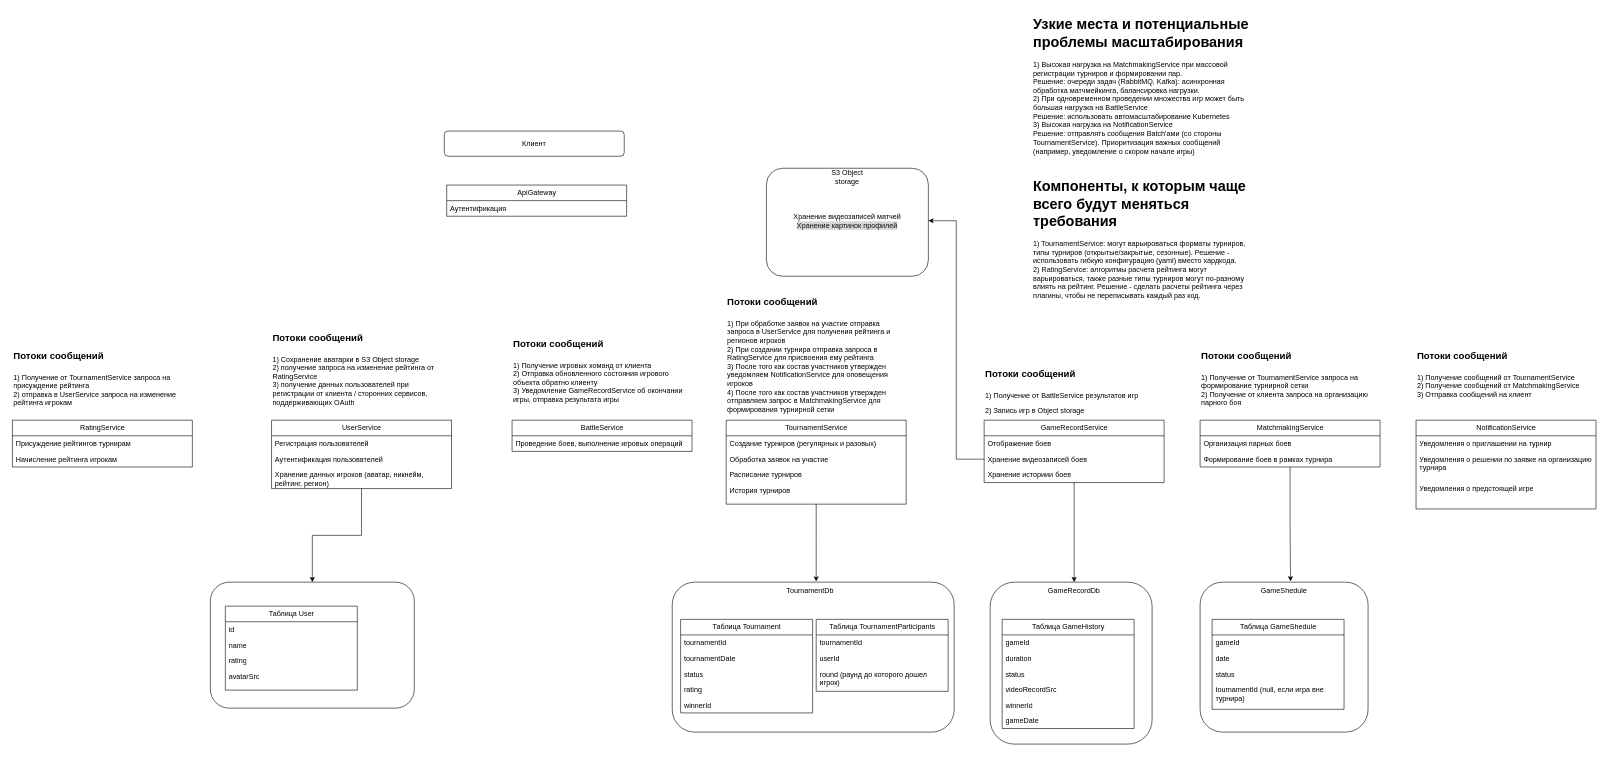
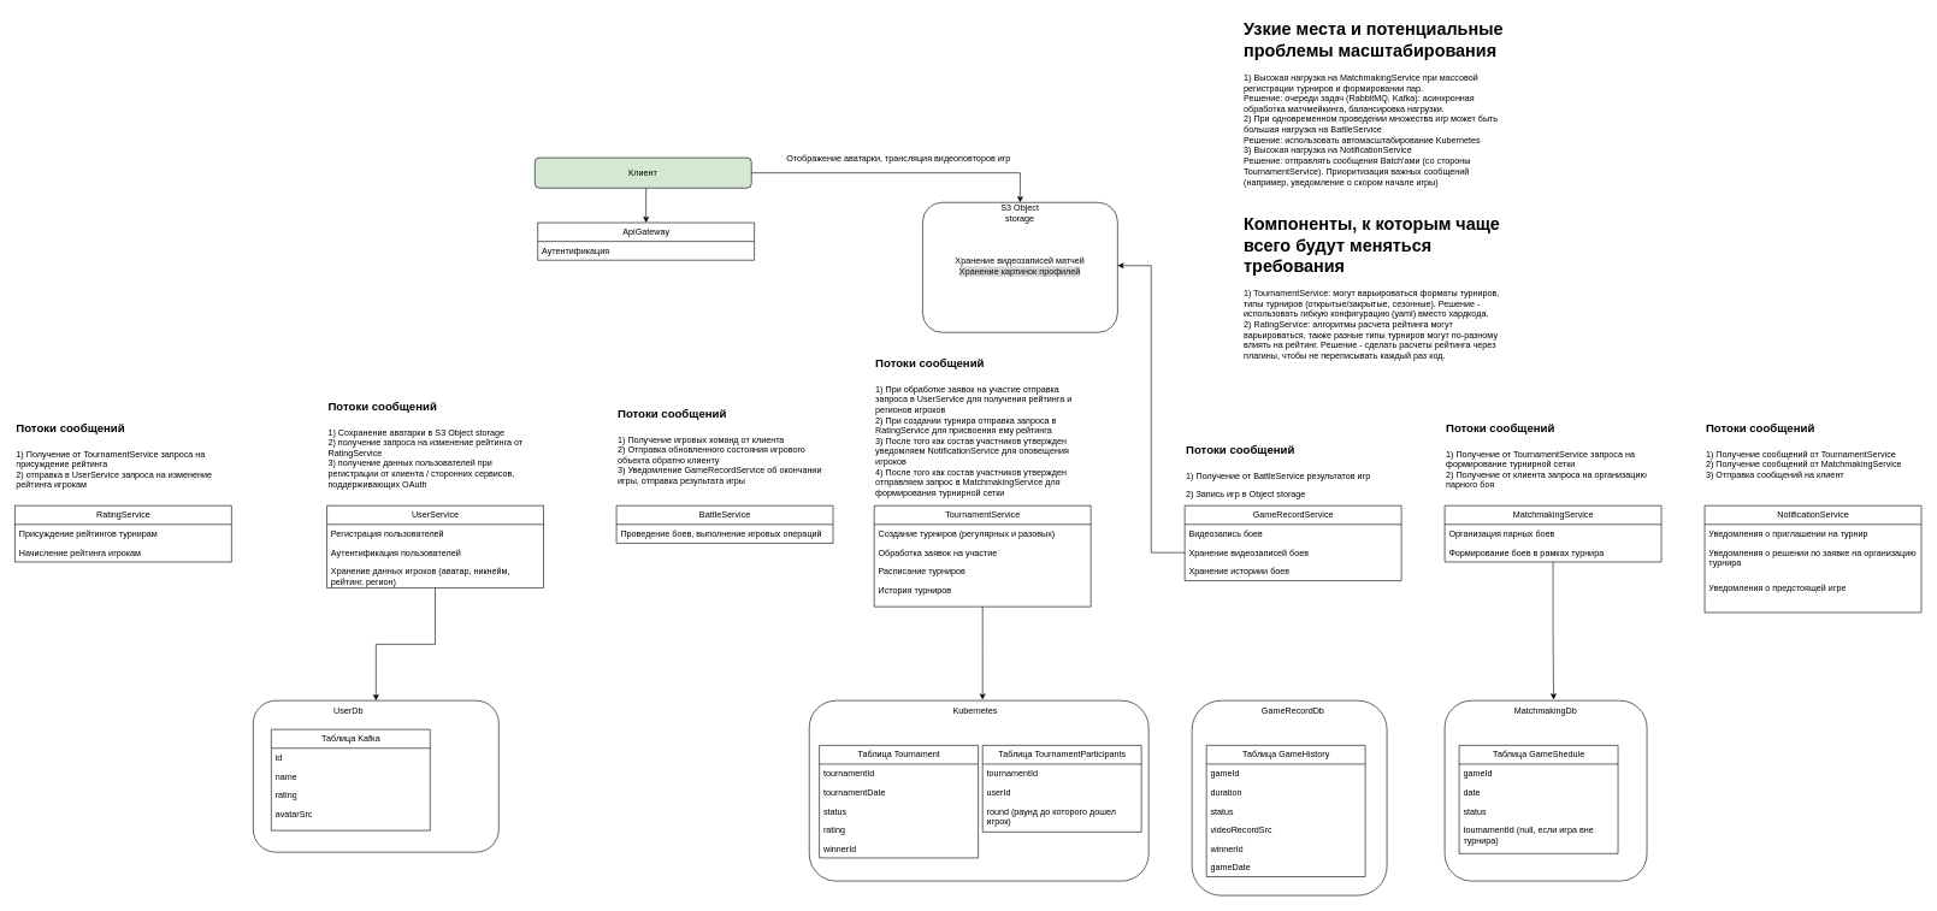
+ <mxCell id="79" value="Отображение аватарки, трансляция видеоповторов игр" style="text;html=1;align=center;verticalAlign=middle;whiteSpace=wrap;rounded=0;" vertex="1" parent="1"><mxGeometry x="1079" y="205" width="330" height="30" as="geometry" /></mxCell>
- <mxCell id="34" value="Клиент" style="rounded=1;whiteSpace=wrap;html=1;" vertex="1" parent="1"><mxGeometry x="740" y="218" width="300" height="42" as="geometry" /></mxCell>
+ <mxCell id="34" value="Клиент" style="rounded=1;whiteSpace=wrap;html=1;fillColor=#d5e8d4;" vertex="1" parent="1"><mxGeometry x="740" y="218" width="300" height="42" as="geometry" /></mxCell>
+ <mxCell id="32" style="edgeStyle=orthogonalEdgeStyle;rounded=0;orthogonalLoop=1;jettySize=auto;html=1;entryX=0.5;entryY=0;entryDx=0;entryDy=0;" edge="1" parent="1" source="34" target="52"><mxGeometry relative="1" as="geometry" /></mxCell>
+ <mxCell id="33" style="edgeStyle=orthogonalEdgeStyle;rounded=0;orthogonalLoop=1;jettySize=auto;html=1;entryX=0.5;entryY=0;entryDx=0;entryDy=0;" edge="1" parent="1" source="34" target="26"><mxGeometry relative="1" as="geometry"><Array as="points"><mxPoint x="894" y="300" /><mxPoint x="894" y="300" /></Array></mxGeometry></mxCell>
- <mxCell id="20" value="Отображение боев" style="text;strokeColor=none;fillColor=none;align=left;verticalAlign=top;spacingLeft=4;spacingRight=4;overflow=hidden;rotatable=0;points=[[0,0.5],[1,0.5]];portConstraint=eastwest;whiteSpace=wrap;html=1;" vertex="1" parent="19"><mxGeometry y="26" width="300" height="26" as="geometry" /></mxCell>
+ <mxCell id="20" value="Видеозапись боев" style="text;strokeColor=none;fillColor=none;align=left;verticalAlign=top;spacingLeft=4;spacingRight=4;overflow=hidden;rotatable=0;points=[[0,0.5],[1,0.5]];portConstraint=eastwest;whiteSpace=wrap;html=1;" vertex="1" parent="19"><mxGeometry y="26" width="300" height="26" as="geometry" /></mxCell>
- <mxCell id="18" style="edgeStyle=orthogonalEdgeStyle;rounded=0;orthogonalLoop=1;jettySize=auto;html=1;" edge="1" parent="1" source="19" target="43"><mxGeometry relative="1" as="geometry" /></mxCell>
+ <mxCell id="36" value="UserDb" style="text;html=1;align=center;verticalAlign=middle;whiteSpace=wrap;rounded=0;" vertex="1" parent="1"><mxGeometry x="452" y="970" width="60" height="30" as="geometry" /></mxCell>
- <mxCell id="55" value="TournamentDb" style="text;html=1;align=center;verticalAlign=middle;whiteSpace=wrap;rounded=0;" vertex="1" parent="1"><mxGeometry x="1320" y="970" width="60" height="30" as="geometry" /></mxCell>
+ <mxCell id="55" value="Kubernetes" style="text;html=1;align=center;verticalAlign=middle;whiteSpace=wrap;rounded=0;" vertex="1" parent="1"><mxGeometry x="1320" y="970" width="60" height="30" as="geometry" /></mxCell>
- <mxCell id="67" value="GameShedule" style="text;html=1;align=center;verticalAlign=middle;whiteSpace=wrap;rounded=0;" vertex="1" parent="1"><mxGeometry x="2110" y="970" width="60" height="30" as="geometry" /></mxCell>
+ <mxCell id="67" value="MatchmakingDb" style="text;html=1;align=center;verticalAlign=middle;whiteSpace=wrap;rounded=0;" vertex="1" parent="1"><mxGeometry x="2110" y="970" width="60" height="30" as="geometry" /></mxCell>
- <mxCell id="37" value="Таблица User" style="swimlane;fontStyle=0;childLayout=stackLayout;horizontal=1;startSize=26;fillColor=none;horizontalStack=0;resizeParent=1;resizeParentMax=0;resizeLast=0;collapsible=1;marginBottom=0;html=1;" vertex="1" parent="1"><mxGeometry x="375" y="1010" width="220" height="140" as="geometry"><mxRectangle x="210" y="100" width="110" height="30" as="alternateBounds" /></mxGeometry></mxCell>
+ <mxCell id="37" value="Таблица Kafka" style="swimlane;fontStyle=0;childLayout=stackLayout;horizontal=1;startSize=26;fillColor=none;horizontalStack=0;resizeParent=1;resizeParentMax=0;resizeLast=0;collapsible=1;marginBottom=0;html=1;" vertex="1" parent="1"><mxGeometry x="375" y="1010" width="220" height="140" as="geometry"><mxRectangle x="210" y="100" width="110" height="30" as="alternateBounds" /></mxGeometry></mxCell>
